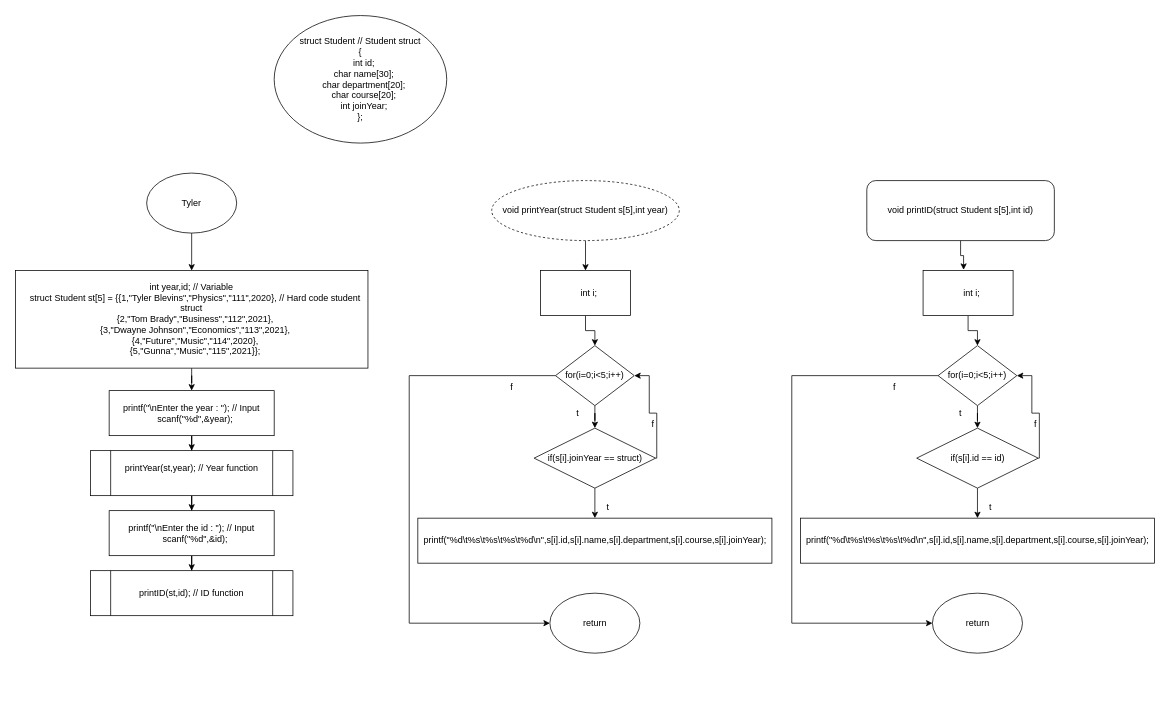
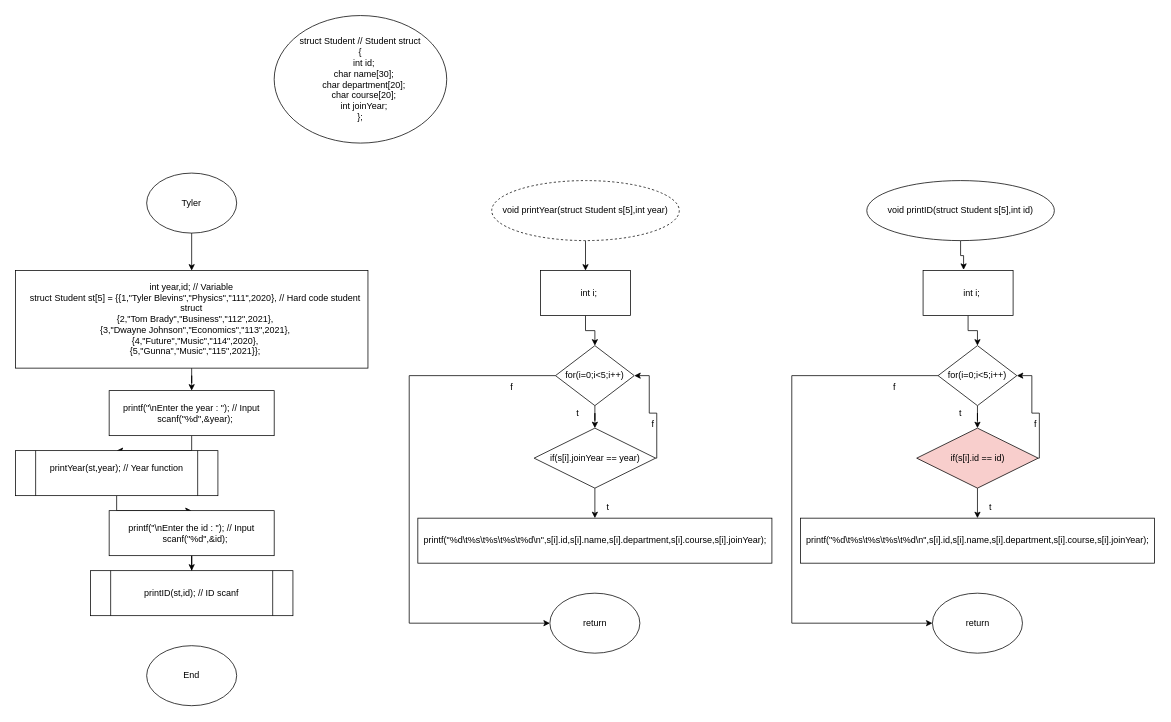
- <mxCell id="6" value="void printID(struct Student s[5],int id)" style="whiteSpace=wrap;html=1;rounded=1;" vertex="1" parent="1"><mxGeometry x="1155" y="240" width="250" height="80" as="geometry" /></mxCell>
+ <mxCell id="6" value="void printID(struct Student s[5],int id)" style="ellipse;whiteSpace=wrap;html=1;" vertex="1" parent="1"><mxGeometry x="1155" y="240" width="250" height="80" as="geometry" /></mxCell>
- <mxCell id="26" value="if(s[i].joinYear == struct)" style="rhombus;whiteSpace=wrap;html=1;" vertex="1" parent="1"><mxGeometry x="711.5" y="570" width="162" height="80" as="geometry" /></mxCell>
+ <mxCell id="26" value="if(s[i].joinYear == year)" style="rhombus;whiteSpace=wrap;html=1;" vertex="1" parent="1"><mxGeometry x="711.5" y="570" width="162" height="80" as="geometry" /></mxCell>
- <mxCell id="40" value="if(s[i].id == id)" style="rhombus;whiteSpace=wrap;html=1;" vertex="1" parent="1"><mxGeometry x="1221.5" y="570" width="162" height="80" as="geometry" /></mxCell>
+ <mxCell id="40" value="if(s[i].id == id)" style="rhombus;whiteSpace=wrap;html=1;fillColor=#f8cecc;" vertex="1" parent="1"><mxGeometry x="1221.5" y="570" width="162" height="80" as="geometry" /></mxCell>
- <mxCell id="14" value="&lt;div&gt;printYear(st,year); // Year function&lt;/div&gt;&lt;div&gt;&amp;nbsp;&amp;nbsp;&lt;/div&gt;" style="shape=process;whiteSpace=wrap;html=1;backgroundOutline=1;" vertex="1" parent="1"><mxGeometry x="120" y="600" width="270" height="60" as="geometry" /></mxCell>
+ <mxCell id="14" value="&lt;div&gt;printYear(st,year); // Year function&lt;/div&gt;&lt;div&gt;&amp;nbsp;&amp;nbsp;&lt;/div&gt;" style="shape=process;whiteSpace=wrap;html=1;backgroundOutline=1;" vertex="1" parent="1"><mxGeometry x="20" y="600" width="270" height="60" as="geometry" /></mxCell>
- <mxCell id="17" value="printID(st,id); // ID function" style="shape=process;whiteSpace=wrap;html=1;backgroundOutline=1;" vertex="1" parent="1"><mxGeometry x="120" y="760" width="270" height="60" as="geometry" /></mxCell>
+ <mxCell id="17" value="printID(st,id); // ID scanf" style="shape=process;whiteSpace=wrap;html=1;backgroundOutline=1;" vertex="1" parent="1"><mxGeometry x="120" y="760" width="270" height="60" as="geometry" /></mxCell>
+ <mxCell id="18" value="End" style="ellipse;whiteSpace=wrap;html=1;" vertex="1" parent="1"><mxGeometry x="195" y="860" width="120" height="80" as="geometry" /></mxCell>
